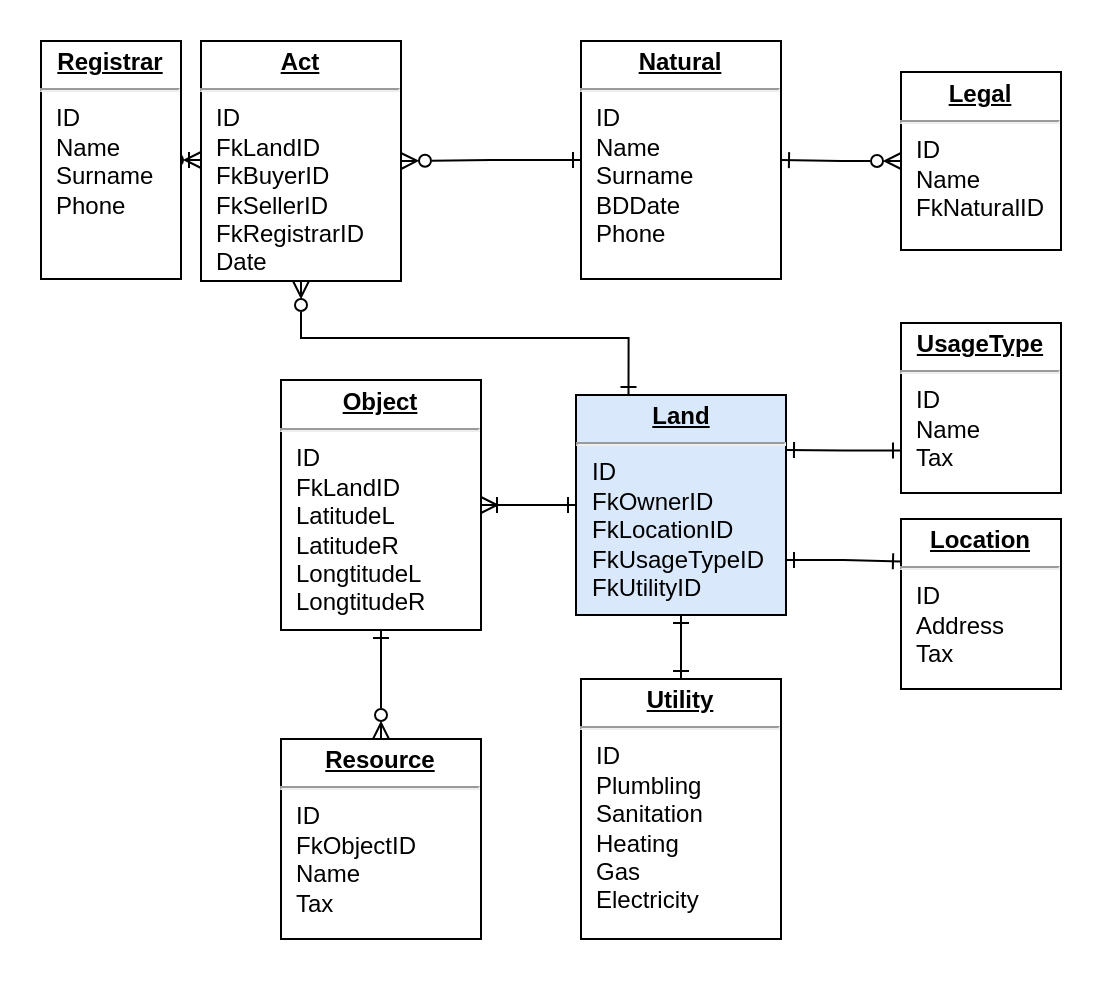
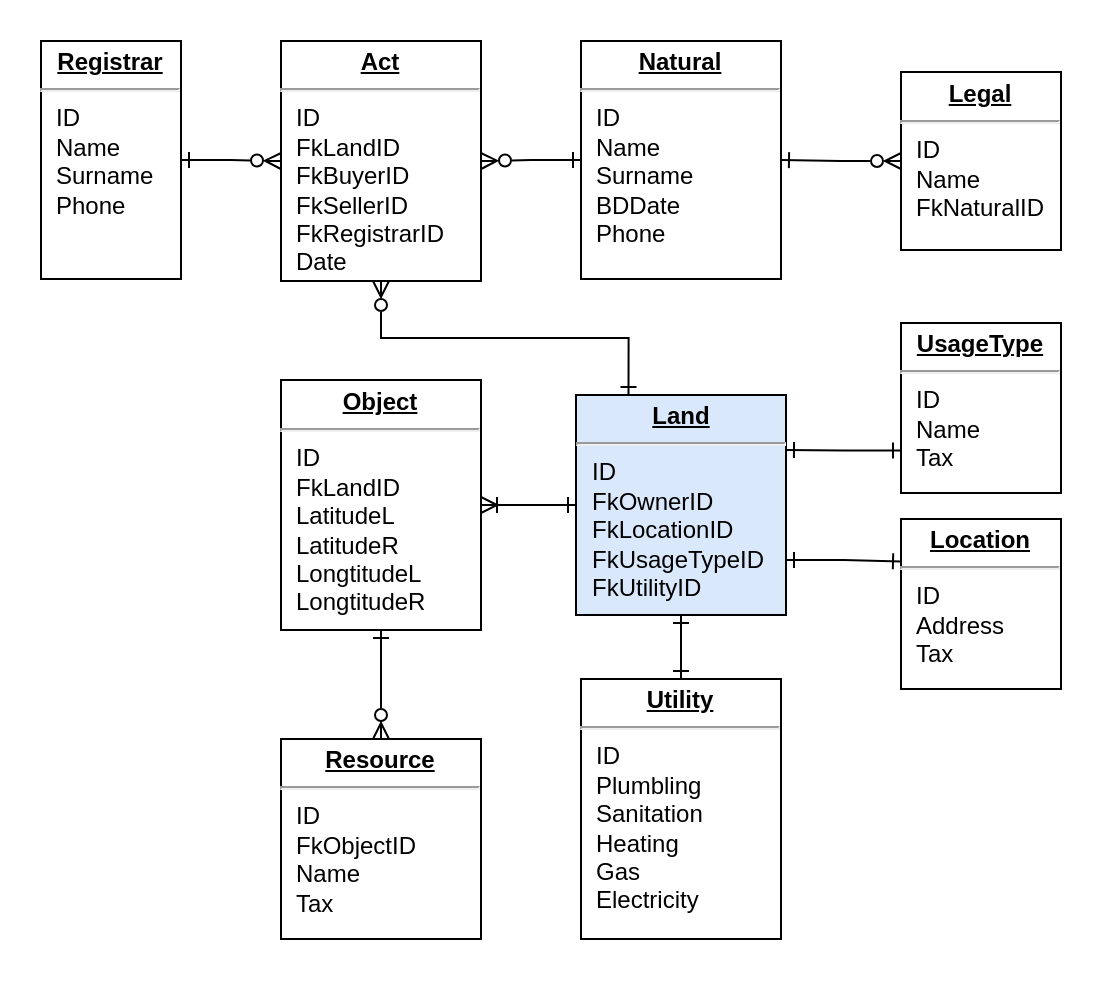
- <mxCell id="21" value="&lt;p style=&quot;margin: 0px ; margin-top: 4px ; text-align: center ; text-decoration: underline&quot;&gt;&lt;b&gt;Act&lt;/b&gt;&lt;/p&gt;&lt;hr&gt;&lt;p style=&quot;margin: 0px ; margin-left: 8px&quot;&gt;ID&lt;/p&gt;&lt;p style=&quot;margin: 0px ; margin-left: 8px&quot;&gt;FkLandID&lt;/p&gt;&lt;p style=&quot;margin: 0px ; margin-left: 8px&quot;&gt;FkBuyerID&lt;/p&gt;&lt;p style=&quot;margin: 0px ; margin-left: 8px&quot;&gt;FkSellerID&lt;/p&gt;&lt;p style=&quot;margin: 0px ; margin-left: 8px&quot;&gt;FkRegistrarID&lt;/p&gt;&lt;p style=&quot;margin: 0px ; margin-left: 8px&quot;&gt;Date&lt;/p&gt;&lt;p style=&quot;margin: 0px ; margin-left: 8px&quot;&gt;&lt;br&gt;&lt;/p&gt;" style="verticalAlign=top;align=left;overflow=fill;fontSize=12;fontFamily=Helvetica;html=1;" parent="1" vertex="1"><mxGeometry x="100" y="20" width="100" height="120" as="geometry" /></mxCell>
+ <mxCell id="21" value="&lt;p style=&quot;margin: 0px ; margin-top: 4px ; text-align: center ; text-decoration: underline&quot;&gt;&lt;b&gt;Act&lt;/b&gt;&lt;/p&gt;&lt;hr&gt;&lt;p style=&quot;margin: 0px ; margin-left: 8px&quot;&gt;ID&lt;/p&gt;&lt;p style=&quot;margin: 0px ; margin-left: 8px&quot;&gt;FkLandID&lt;/p&gt;&lt;p style=&quot;margin: 0px ; margin-left: 8px&quot;&gt;FkBuyerID&lt;/p&gt;&lt;p style=&quot;margin: 0px ; margin-left: 8px&quot;&gt;FkSellerID&lt;/p&gt;&lt;p style=&quot;margin: 0px ; margin-left: 8px&quot;&gt;FkRegistrarID&lt;/p&gt;&lt;p style=&quot;margin: 0px ; margin-left: 8px&quot;&gt;Date&lt;/p&gt;&lt;p style=&quot;margin: 0px ; margin-left: 8px&quot;&gt;&lt;br&gt;&lt;/p&gt;" style="verticalAlign=top;align=left;overflow=fill;fontSize=12;fontFamily=Helvetica;html=1;" parent="1" vertex="1"><mxGeometry x="140" y="20" width="100" height="120" as="geometry" /></mxCell>
